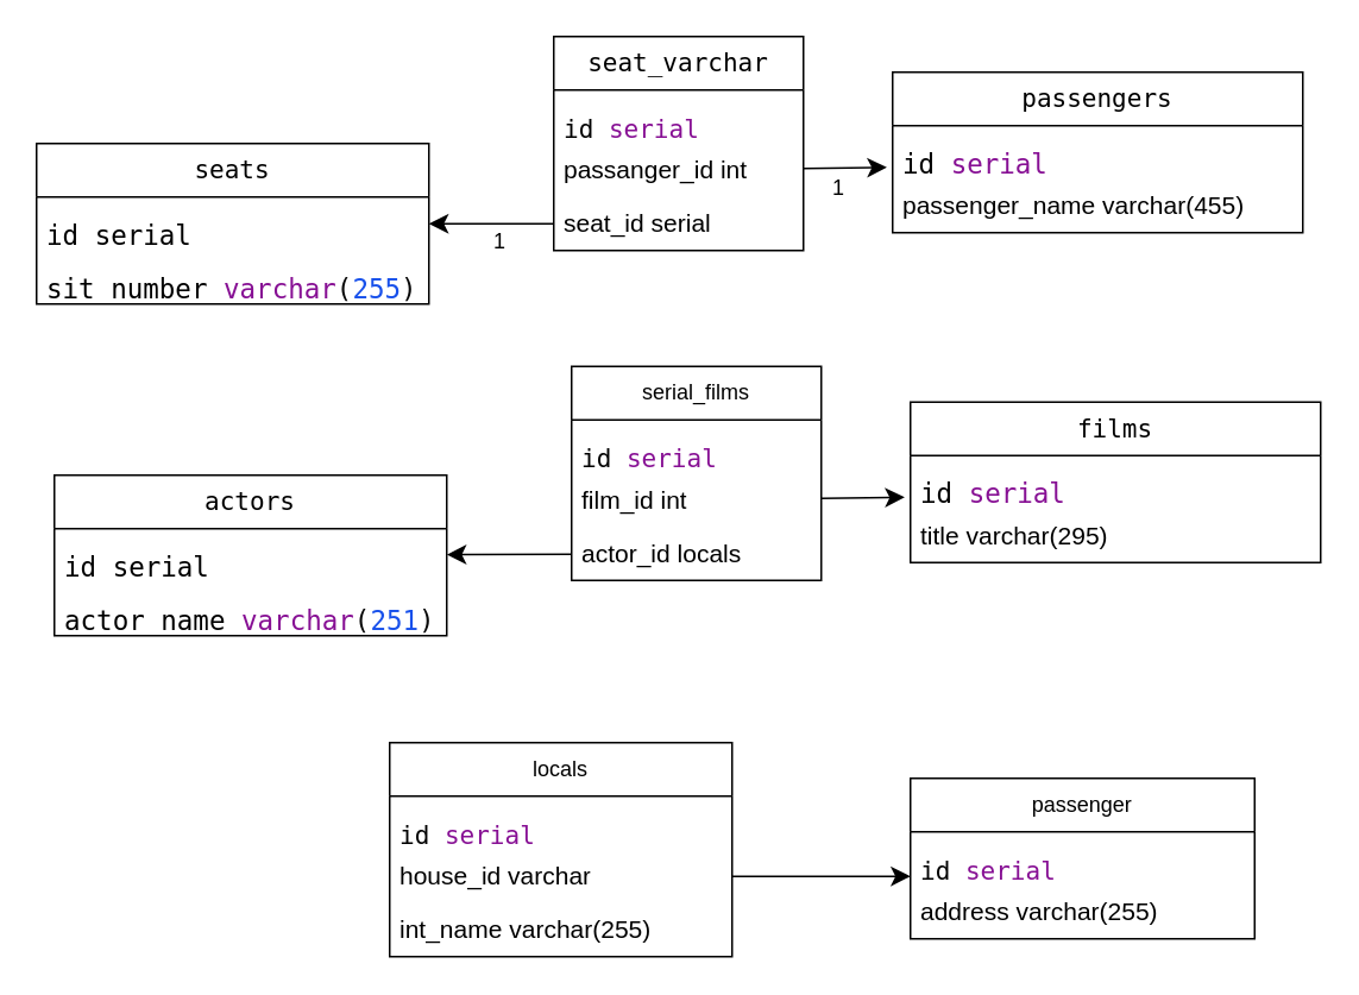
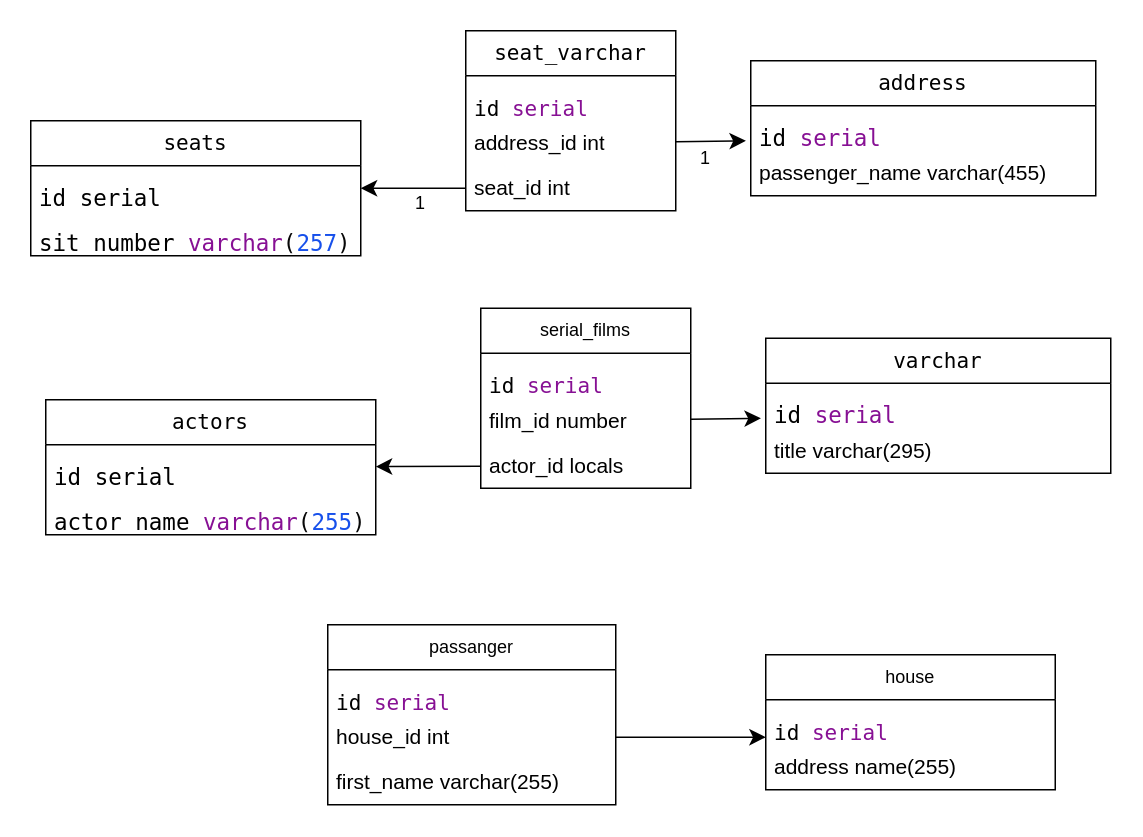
- <mxCell id="2" value="&lt;div style=&quot;background-color: rgb(255, 255, 255); color: rgb(8, 8, 8);&quot;&gt;&lt;pre style=&quot;font-family:'JetBrains Mono',monospace;font-size:10.5pt;&quot;&gt;&lt;span style=&quot;color: rgb(0, 0, 0);&quot;&gt;passengers&lt;/span&gt;&lt;/pre&gt;&lt;/div&gt;" style="swimlane;fontStyle=0;childLayout=stackLayout;horizontal=1;startSize=30;horizontalStack=0;resizeParent=1;resizeParentMax=0;resizeLast=0;collapsible=1;marginBottom=0;whiteSpace=wrap;html=1;" vertex="1" parent="1"><mxGeometry x="500" y="40" width="230" height="90" as="geometry" /></mxCell>
+ <mxCell id="2" value="&lt;div style=&quot;background-color: rgb(255, 255, 255); color: rgb(8, 8, 8);&quot;&gt;&lt;pre style=&quot;font-family:'JetBrains Mono',monospace;font-size:10.5pt;&quot;&gt;&lt;span style=&quot;color: rgb(0, 0, 0);&quot;&gt;address&lt;/span&gt;&lt;/pre&gt;&lt;/div&gt;" style="swimlane;fontStyle=0;childLayout=stackLayout;horizontal=1;startSize=30;horizontalStack=0;resizeParent=1;resizeParentMax=0;resizeLast=0;collapsible=1;marginBottom=0;whiteSpace=wrap;html=1;" vertex="1" parent="1"><mxGeometry x="500" y="40" width="230" height="90" as="geometry" /></mxCell>
- <mxCell id="10" value="&lt;font style=&quot;font-size: 14px;&quot;&gt;passanger_id int&lt;/font&gt;" style="text;strokeColor=none;fillColor=none;align=left;verticalAlign=middle;spacingLeft=4;spacingRight=4;overflow=hidden;points=[[0,0.5],[1,0.5]];portConstraint=eastwest;rotatable=0;whiteSpace=wrap;html=1;" vertex="1" parent="8"><mxGeometry y="60" width="140" height="30" as="geometry" /></mxCell>
+ <mxCell id="10" value="&lt;font style=&quot;font-size: 14px;&quot;&gt;address_id int&lt;/font&gt;" style="text;strokeColor=none;fillColor=none;align=left;verticalAlign=middle;spacingLeft=4;spacingRight=4;overflow=hidden;points=[[0,0.5],[1,0.5]];portConstraint=eastwest;rotatable=0;whiteSpace=wrap;html=1;" vertex="1" parent="8"><mxGeometry y="60" width="140" height="30" as="geometry" /></mxCell>
- <mxCell id="11" value="&lt;font style=&quot;font-size: 14px;&quot;&gt;seat_id serial&lt;/font&gt;" style="text;strokeColor=none;fillColor=none;align=left;verticalAlign=middle;spacingLeft=4;spacingRight=4;overflow=hidden;points=[[0,0.5],[1,0.5]];portConstraint=eastwest;rotatable=0;whiteSpace=wrap;html=1;" vertex="1" parent="8"><mxGeometry y="90" width="140" height="30" as="geometry" /></mxCell>
+ <mxCell id="11" value="&lt;font style=&quot;font-size: 14px;&quot;&gt;seat_id int&lt;/font&gt;" style="text;strokeColor=none;fillColor=none;align=left;verticalAlign=middle;spacingLeft=4;spacingRight=4;overflow=hidden;points=[[0,0.5],[1,0.5]];portConstraint=eastwest;rotatable=0;whiteSpace=wrap;html=1;" vertex="1" parent="8"><mxGeometry y="90" width="140" height="30" as="geometry" /></mxCell>
- <mxCell id="7" value="&lt;div style=&quot;background-color: rgb(255, 255, 255); color: rgb(8, 8, 8);&quot;&gt;&lt;pre style=&quot;&quot;&gt;&lt;font style=&quot;font-size: 15px; line-height: 100%;&quot;&gt;&lt;span style=&quot;color: rgb(0, 0, 0);&quot;&gt;sit_number &lt;/span&gt;&lt;span style=&quot;color: rgb(135, 16, 148);&quot;&gt;varchar&lt;/span&gt;(&lt;span style=&quot;color: rgb(23, 80, 235);&quot;&gt;255&lt;/span&gt;)&lt;/font&gt;&lt;/pre&gt;&lt;/div&gt;" style="text;strokeColor=none;fillColor=none;align=left;verticalAlign=middle;spacingLeft=4;spacingRight=4;overflow=hidden;points=[[0,0.5],[1,0.5]];portConstraint=eastwest;rotatable=0;whiteSpace=wrap;html=1;" vertex="1" parent="5"><mxGeometry y="60" width="220" height="30" as="geometry" /></mxCell>
+ <mxCell id="7" value="&lt;div style=&quot;background-color: rgb(255, 255, 255); color: rgb(8, 8, 8);&quot;&gt;&lt;pre style=&quot;&quot;&gt;&lt;font style=&quot;font-size: 15px; line-height: 100%;&quot;&gt;&lt;span style=&quot;color: rgb(0, 0, 0);&quot;&gt;sit_number &lt;/span&gt;&lt;span style=&quot;color: rgb(135, 16, 148);&quot;&gt;varchar&lt;/span&gt;(&lt;span style=&quot;color: rgb(23, 80, 235);&quot;&gt;257&lt;/span&gt;)&lt;/font&gt;&lt;/pre&gt;&lt;/div&gt;" style="text;strokeColor=none;fillColor=none;align=left;verticalAlign=middle;spacingLeft=4;spacingRight=4;overflow=hidden;points=[[0,0.5],[1,0.5]];portConstraint=eastwest;rotatable=0;whiteSpace=wrap;html=1;" vertex="1" parent="5"><mxGeometry y="60" width="220" height="30" as="geometry" /></mxCell>
- <mxCell id="16" value="&lt;div style=&quot;background-color: rgb(255, 255, 255); color: rgb(8, 8, 8);&quot;&gt;&lt;pre style=&quot;font-family:'JetBrains Mono',monospace;font-size:10.5pt;&quot;&gt;&lt;span style=&quot;color: rgb(0, 0, 0);&quot;&gt;films&lt;/span&gt;&lt;/pre&gt;&lt;/div&gt;" style="swimlane;fontStyle=0;childLayout=stackLayout;horizontal=1;startSize=30;horizontalStack=0;resizeParent=1;resizeParentMax=0;resizeLast=0;collapsible=1;marginBottom=0;whiteSpace=wrap;html=1;" vertex="1" parent="1"><mxGeometry x="510" y="225" width="230" height="90" as="geometry" /></mxCell>
+ <mxCell id="16" value="&lt;div style=&quot;background-color: rgb(255, 255, 255); color: rgb(8, 8, 8);&quot;&gt;&lt;pre style=&quot;font-family:'JetBrains Mono',monospace;font-size:10.5pt;&quot;&gt;&lt;span style=&quot;color: rgb(0, 0, 0);&quot;&gt;varchar&lt;/span&gt;&lt;/pre&gt;&lt;/div&gt;" style="swimlane;fontStyle=0;childLayout=stackLayout;horizontal=1;startSize=30;horizontalStack=0;resizeParent=1;resizeParentMax=0;resizeLast=0;collapsible=1;marginBottom=0;whiteSpace=wrap;html=1;" vertex="1" parent="1"><mxGeometry x="510" y="225" width="230" height="90" as="geometry" /></mxCell>
- <mxCell id="24" value="&lt;font style=&quot;font-size: 14px;&quot;&gt;film_id int&lt;/font&gt;" style="text;strokeColor=none;fillColor=none;align=left;verticalAlign=middle;spacingLeft=4;spacingRight=4;overflow=hidden;points=[[0,0.5],[1,0.5]];portConstraint=eastwest;rotatable=0;whiteSpace=wrap;html=1;" vertex="1" parent="22"><mxGeometry y="60" width="140" height="30" as="geometry" /></mxCell>
+ <mxCell id="24" value="&lt;font style=&quot;font-size: 14px;&quot;&gt;film_id number&lt;/font&gt;" style="text;strokeColor=none;fillColor=none;align=left;verticalAlign=middle;spacingLeft=4;spacingRight=4;overflow=hidden;points=[[0,0.5],[1,0.5]];portConstraint=eastwest;rotatable=0;whiteSpace=wrap;html=1;" vertex="1" parent="22"><mxGeometry y="60" width="140" height="30" as="geometry" /></mxCell>
- <mxCell id="21" value="&lt;div style=&quot;background-color: rgb(255, 255, 255); color: rgb(8, 8, 8);&quot;&gt;&lt;pre style=&quot;&quot;&gt;&lt;font style=&quot;font-size: 15px; line-height: 100%;&quot;&gt;&lt;span style=&quot;color: rgb(0, 0, 0);&quot;&gt;actor_name &lt;/span&gt;&lt;span style=&quot;color: rgb(135, 16, 148);&quot;&gt;varchar&lt;/span&gt;(&lt;span style=&quot;color: rgb(23, 80, 235);&quot;&gt;251&lt;/span&gt;)&lt;/font&gt;&lt;/pre&gt;&lt;/div&gt;" style="text;strokeColor=none;fillColor=none;align=left;verticalAlign=middle;spacingLeft=4;spacingRight=4;overflow=hidden;points=[[0,0.5],[1,0.5]];portConstraint=eastwest;rotatable=0;whiteSpace=wrap;html=1;" vertex="1" parent="19"><mxGeometry y="60" width="220" height="30" as="geometry" /></mxCell>
+ <mxCell id="21" value="&lt;div style=&quot;background-color: rgb(255, 255, 255); color: rgb(8, 8, 8);&quot;&gt;&lt;pre style=&quot;&quot;&gt;&lt;font style=&quot;font-size: 15px; line-height: 100%;&quot;&gt;&lt;span style=&quot;color: rgb(0, 0, 0);&quot;&gt;actor_name &lt;/span&gt;&lt;span style=&quot;color: rgb(135, 16, 148);&quot;&gt;varchar&lt;/span&gt;(&lt;span style=&quot;color: rgb(23, 80, 235);&quot;&gt;255&lt;/span&gt;)&lt;/font&gt;&lt;/pre&gt;&lt;/div&gt;" style="text;strokeColor=none;fillColor=none;align=left;verticalAlign=middle;spacingLeft=4;spacingRight=4;overflow=hidden;points=[[0,0.5],[1,0.5]];portConstraint=eastwest;rotatable=0;whiteSpace=wrap;html=1;" vertex="1" parent="19"><mxGeometry y="60" width="220" height="30" as="geometry" /></mxCell>
- <mxCell id="28" value="locals" style="swimlane;fontStyle=0;childLayout=stackLayout;horizontal=1;startSize=30;horizontalStack=0;resizeParent=1;resizeParentMax=0;resizeLast=0;collapsible=1;marginBottom=0;whiteSpace=wrap;html=1;" vertex="1" parent="1"><mxGeometry x="218" y="416" width="192" height="120" as="geometry" /></mxCell>
+ <mxCell id="28" value="passanger" style="swimlane;fontStyle=0;childLayout=stackLayout;horizontal=1;startSize=30;horizontalStack=0;resizeParent=1;resizeParentMax=0;resizeLast=0;collapsible=1;marginBottom=0;whiteSpace=wrap;html=1;" vertex="1" parent="1"><mxGeometry x="218" y="416" width="192" height="120" as="geometry" /></mxCell>
- <mxCell id="32" value="passenger" style="swimlane;fontStyle=0;childLayout=stackLayout;horizontal=1;startSize=30;horizontalStack=0;resizeParent=1;resizeParentMax=0;resizeLast=0;collapsible=1;marginBottom=0;whiteSpace=wrap;html=1;" vertex="1" parent="1"><mxGeometry x="510" y="436" width="193" height="90" as="geometry" /></mxCell>
+ <mxCell id="32" value="house" style="swimlane;fontStyle=0;childLayout=stackLayout;horizontal=1;startSize=30;horizontalStack=0;resizeParent=1;resizeParentMax=0;resizeLast=0;collapsible=1;marginBottom=0;whiteSpace=wrap;html=1;" vertex="1" parent="1"><mxGeometry x="510" y="436" width="193" height="90" as="geometry" /></mxCell>
- <mxCell id="30" value="&lt;font style=&quot;font-size: 14px;&quot;&gt;house_id varchar&lt;/font&gt;" style="text;strokeColor=none;fillColor=none;align=left;verticalAlign=middle;spacingLeft=4;spacingRight=4;overflow=hidden;points=[[0,0.5],[1,0.5]];portConstraint=eastwest;rotatable=0;whiteSpace=wrap;html=1;" vertex="1" parent="28"><mxGeometry y="60" width="192" height="30" as="geometry" /></mxCell>
+ <mxCell id="30" value="&lt;font style=&quot;font-size: 14px;&quot;&gt;house_id int&lt;/font&gt;" style="text;strokeColor=none;fillColor=none;align=left;verticalAlign=middle;spacingLeft=4;spacingRight=4;overflow=hidden;points=[[0,0.5],[1,0.5]];portConstraint=eastwest;rotatable=0;whiteSpace=wrap;html=1;" vertex="1" parent="28"><mxGeometry y="60" width="192" height="30" as="geometry" /></mxCell>
- <mxCell id="34" value="&lt;font style=&quot;font-size: 14px;&quot;&gt;address varchar(255)&lt;/font&gt;" style="text;strokeColor=none;fillColor=none;align=left;verticalAlign=middle;spacingLeft=4;spacingRight=4;overflow=hidden;points=[[0,0.5],[1,0.5]];portConstraint=eastwest;rotatable=0;whiteSpace=wrap;html=1;" vertex="1" parent="32"><mxGeometry y="60" width="193" height="30" as="geometry" /></mxCell>
+ <mxCell id="34" value="&lt;font style=&quot;font-size: 14px;&quot;&gt;address name(255)&lt;/font&gt;" style="text;strokeColor=none;fillColor=none;align=left;verticalAlign=middle;spacingLeft=4;spacingRight=4;overflow=hidden;points=[[0,0.5],[1,0.5]];portConstraint=eastwest;rotatable=0;whiteSpace=wrap;html=1;" vertex="1" parent="32"><mxGeometry y="60" width="193" height="30" as="geometry" /></mxCell>
- <mxCell id="31" value="&lt;font style=&quot;font-size: 14px;&quot;&gt;int_name varchar(255)&lt;/font&gt;" style="text;strokeColor=none;fillColor=none;align=left;verticalAlign=middle;spacingLeft=4;spacingRight=4;overflow=hidden;points=[[0,0.5],[1,0.5]];portConstraint=eastwest;rotatable=0;whiteSpace=wrap;html=1;" vertex="1" parent="28"><mxGeometry y="90" width="192" height="30" as="geometry" /></mxCell>
+ <mxCell id="31" value="&lt;font style=&quot;font-size: 14px;&quot;&gt;first_name varchar(255)&lt;/font&gt;" style="text;strokeColor=none;fillColor=none;align=left;verticalAlign=middle;spacingLeft=4;spacingRight=4;overflow=hidden;points=[[0,0.5],[1,0.5]];portConstraint=eastwest;rotatable=0;whiteSpace=wrap;html=1;" vertex="1" parent="28"><mxGeometry y="90" width="192" height="30" as="geometry" /></mxCell>
